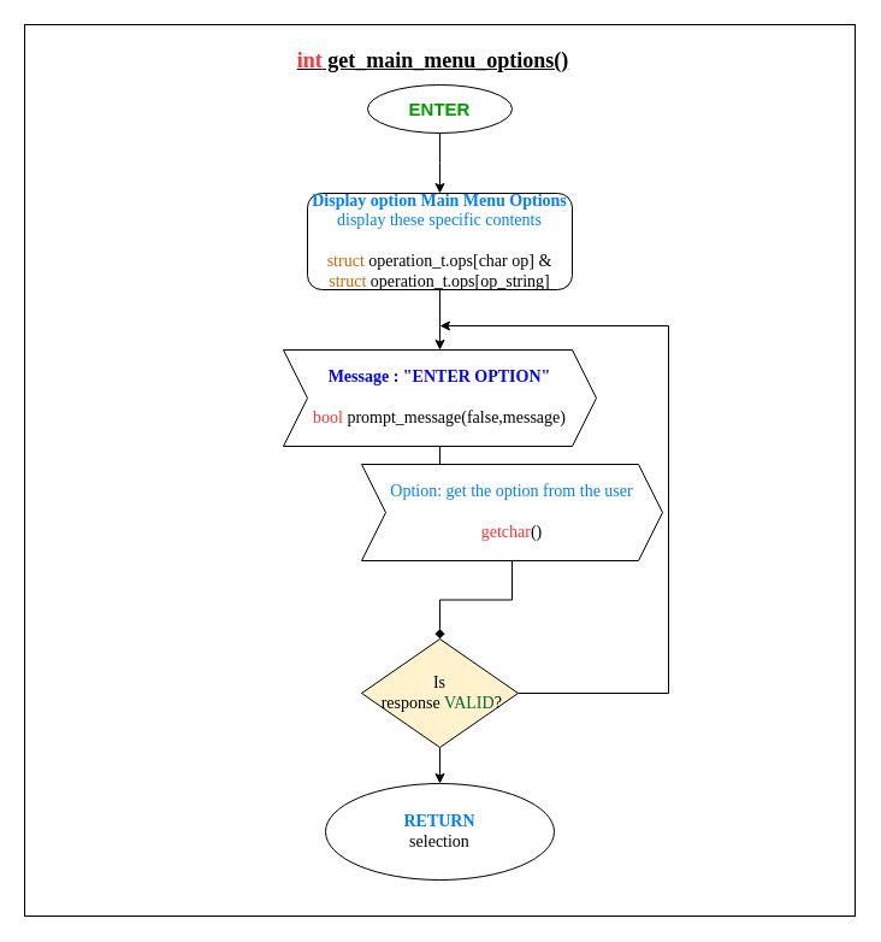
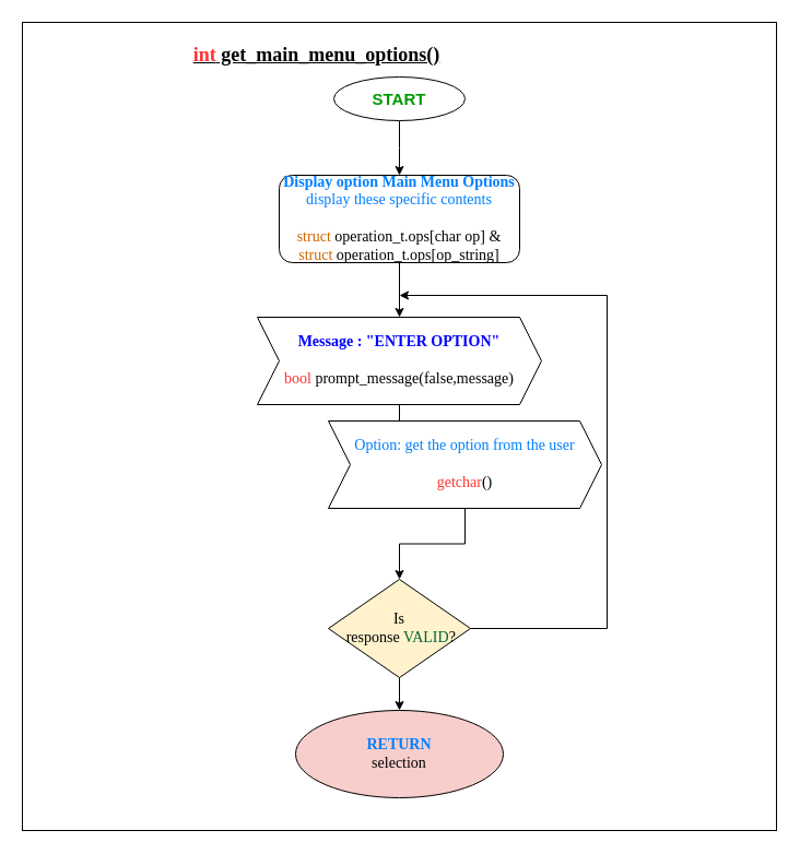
- <mxCell id="15" value="&lt;font face=&quot;Times New Roman&quot; size=&quot;1&quot;&gt;&lt;b style=&quot;font-size: 18px&quot;&gt;&lt;u&gt;&lt;font color=&quot;#ff3333&quot;&gt;int&lt;/font&gt; get_main_menu_options()&lt;/u&gt;&lt;/b&gt;&lt;/font&gt;" style="text;html=1;resizable=0;autosize=1;align=center;verticalAlign=middle;points=[];fillColor=none;strokeColor=none;rounded=0;" vertex="1" parent="1"><mxGeometry x="239" y="40" width="240" height="20" as="geometry" /></mxCell>
+ <mxCell id="15" value="&lt;font face=&quot;Times New Roman&quot; size=&quot;1&quot;&gt;&lt;b style=&quot;font-size: 18px&quot;&gt;&lt;u&gt;&lt;font color=&quot;#ff3333&quot;&gt;int&lt;/font&gt; get_main_menu_options()&lt;/u&gt;&lt;/b&gt;&lt;/font&gt;" style="text;html=1;resizable=0;autosize=1;align=center;verticalAlign=middle;points=[];fillColor=none;strokeColor=none;rounded=0;" vertex="1" parent="1"><mxGeometry x="169" y="40" width="240" height="20" as="geometry" /></mxCell>
- <mxCell id="4" value="&lt;b&gt;&lt;font color=&quot;#009900&quot; style=&quot;font-size: 15px&quot;&gt;ENTER&lt;/font&gt;&lt;/b&gt;" style="ellipse;whiteSpace=wrap;html=1;" vertex="1" parent="1"><mxGeometry x="305" y="70" width="120" height="40" as="geometry" /></mxCell>
+ <mxCell id="4" value="&lt;b&gt;&lt;font color=&quot;#009900&quot; style=&quot;font-size: 15px&quot;&gt;START&lt;/font&gt;&lt;/b&gt;" style="ellipse;whiteSpace=wrap;html=1;" vertex="1" parent="1"><mxGeometry x="305" y="70" width="120" height="40" as="geometry" /></mxCell>
- <mxCell id="12" style="edgeStyle=orthogonalEdgeStyle;rounded=0;orthogonalLoop=1;jettySize=auto;html=1;exitX=0.5;exitY=1;exitDx=0;exitDy=0;endArrow=diamond;" edge="1" parent="1" source="13" target="11"><mxGeometry relative="1" as="geometry" /></mxCell>
+ <mxCell id="12" style="edgeStyle=orthogonalEdgeStyle;rounded=0;orthogonalLoop=1;jettySize=auto;html=1;exitX=0.5;exitY=1;exitDx=0;exitDy=0;" edge="1" parent="1" source="13" target="11"><mxGeometry relative="1" as="geometry" /></mxCell>
- <mxCell id="14" value="&lt;font color=&quot;#007fff&quot; style=&quot;font-family: &amp;#34;times new roman&amp;#34; ; font-size: 14px&quot;&gt;&lt;b&gt;RETURN&lt;/b&gt;&lt;/font&gt;&lt;br style=&quot;font-family: &amp;#34;times new roman&amp;#34; ; font-size: 14px&quot;&gt;&lt;span style=&quot;font-family: &amp;#34;times new roman&amp;#34; ; font-size: 14px&quot;&gt;selection&lt;br&gt;&lt;/span&gt;" style="ellipse;whiteSpace=wrap;html=1;" vertex="1" parent="1"><mxGeometry x="270" y="650" width="190" height="80" as="geometry" /></mxCell>
+ <mxCell id="14" value="&lt;font color=&quot;#007fff&quot; style=&quot;font-family: &amp;#34;times new roman&amp;#34; ; font-size: 14px&quot;&gt;&lt;b&gt;RETURN&lt;/b&gt;&lt;/font&gt;&lt;br style=&quot;font-family: &amp;#34;times new roman&amp;#34; ; font-size: 14px&quot;&gt;&lt;span style=&quot;font-family: &amp;#34;times new roman&amp;#34; ; font-size: 14px&quot;&gt;selection&lt;br&gt;&lt;/span&gt;" style="ellipse;whiteSpace=wrap;html=1;fillColor=#f8cecc;" vertex="1" parent="1"><mxGeometry x="270" y="650" width="190" height="80" as="geometry" /></mxCell>
